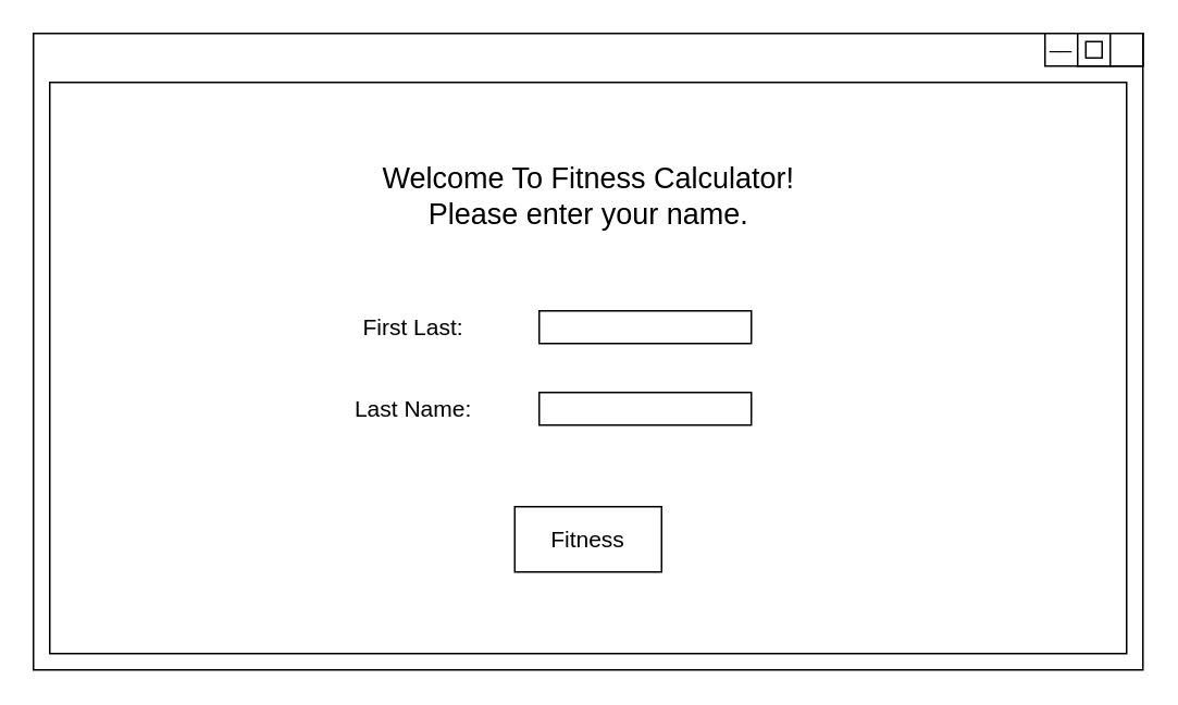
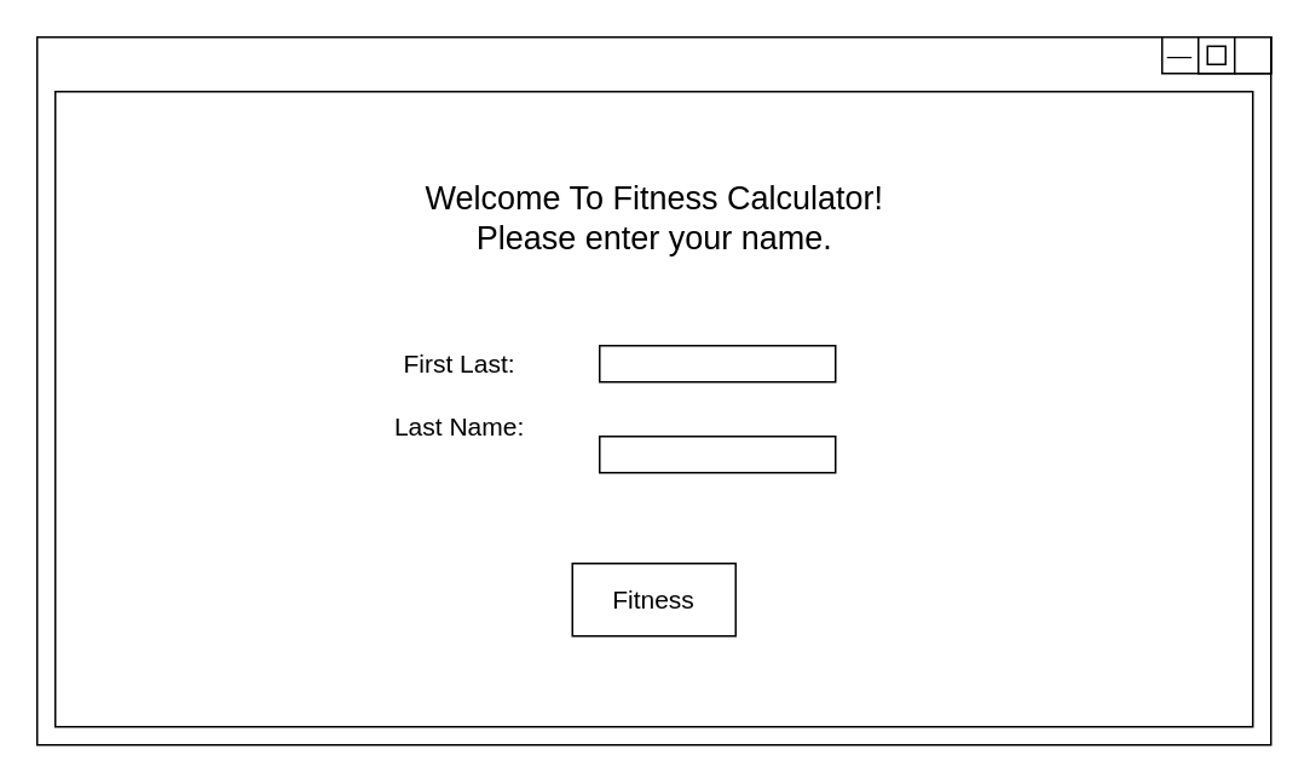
- <mxCell id="12" value="Last Name:&amp;nbsp;" style="text;html=1;strokeColor=none;fillColor=none;align=center;verticalAlign=middle;whiteSpace=wrap;rounded=0;fontSize=14;" vertex="1" parent="1"><mxGeometry x="200" y="240" width="110" height="20" as="geometry" /></mxCell>
+ <mxCell id="12" value="Last Name:&amp;nbsp;" style="text;html=1;strokeColor=none;fillColor=none;align=center;verticalAlign=middle;whiteSpace=wrap;rounded=0;fontSize=14;" vertex="1" parent="1"><mxGeometry x="200" y="225" width="110" height="20" as="geometry" /></mxCell>
